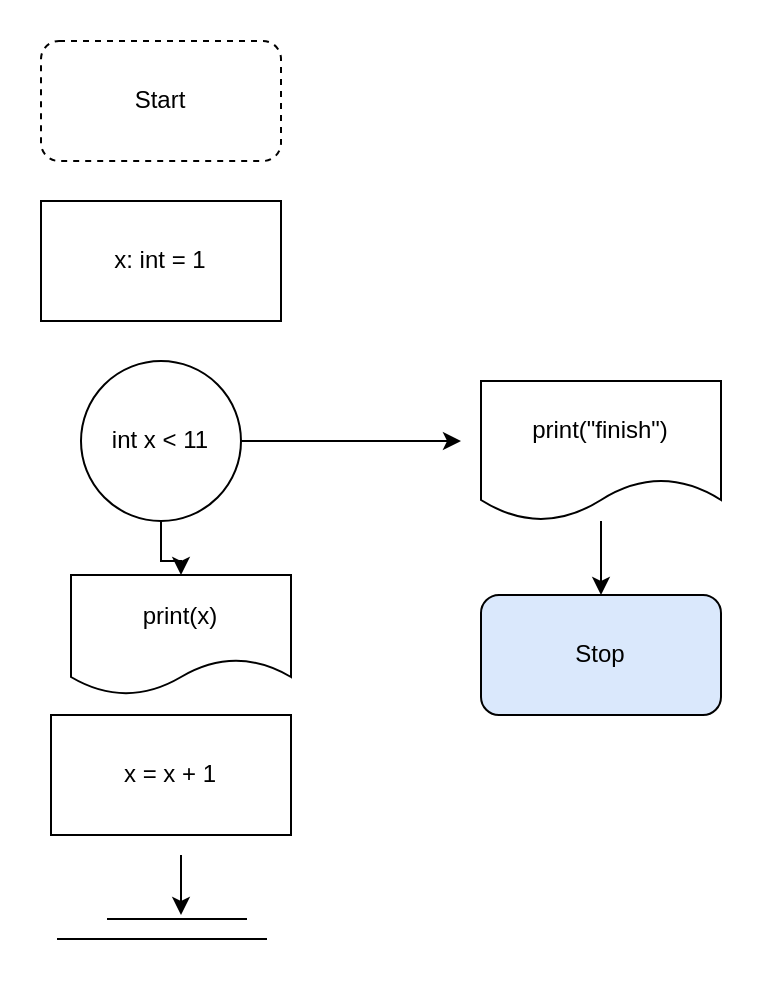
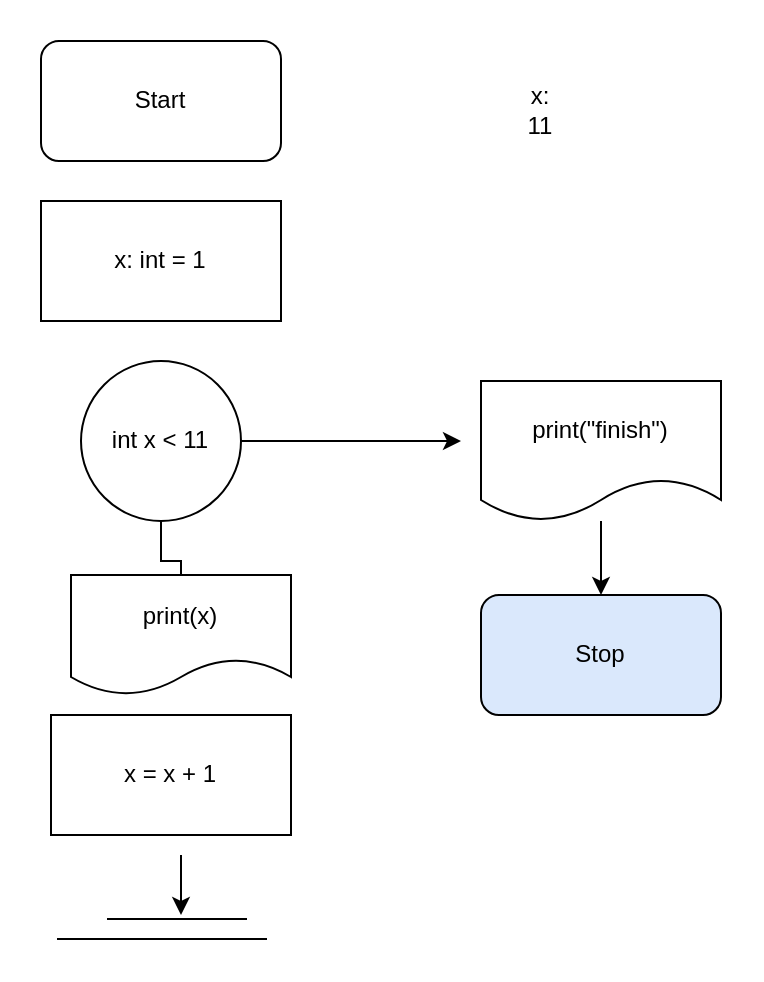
- <mxCell id="2" value="Start" style="rounded=1;whiteSpace=wrap;html=1;dashed=1;" vertex="1" parent="1"><mxGeometry x="20" y="20" width="120" height="60" as="geometry" /></mxCell>
+ <mxCell id="2" value="Start" style="rounded=1;whiteSpace=wrap;html=1;" vertex="1" parent="1"><mxGeometry x="20" y="20" width="120" height="60" as="geometry" /></mxCell>
+ <mxCell id="15" value="x:&lt;br&gt;11" style="text;html=1;align=center;verticalAlign=middle;whiteSpace=wrap;rounded=0;" vertex="1" parent="1"><mxGeometry x="240" y="40" width="60" height="30" as="geometry" /></mxCell>
- <mxCell id="7" value="" style="edgeStyle=orthogonalEdgeStyle;rounded=0;orthogonalLoop=1;jettySize=auto;html=1;" edge="1" parent="1" source="9" target="6"><mxGeometry relative="1" as="geometry" /></mxCell>
+ <mxCell id="7" value="" style="edgeStyle=orthogonalEdgeStyle;rounded=0;orthogonalLoop=1;jettySize=auto;html=1;endArrow=none;" edge="1" parent="1" source="9" target="6"><mxGeometry relative="1" as="geometry" /></mxCell>
